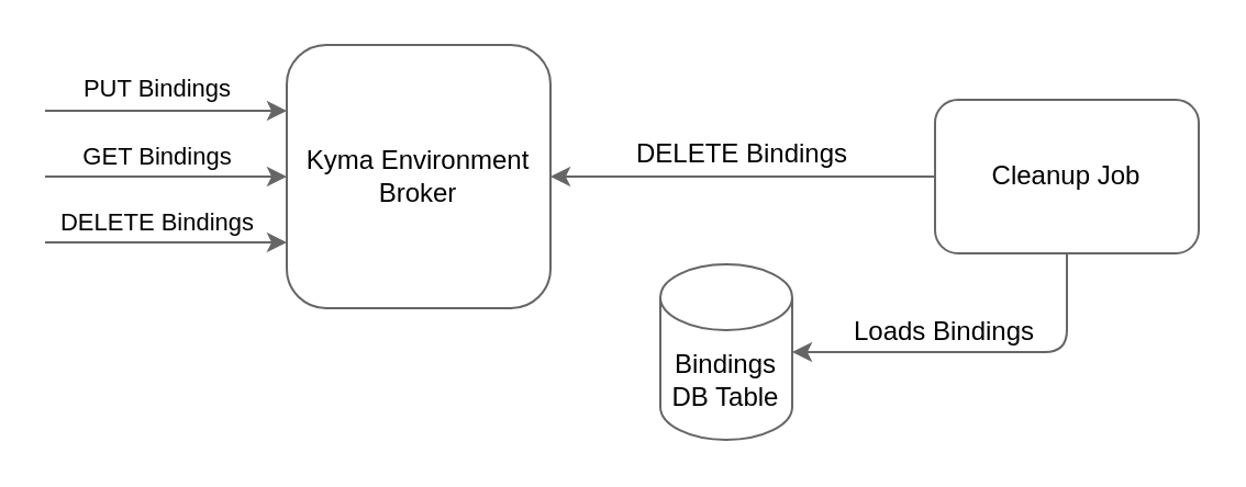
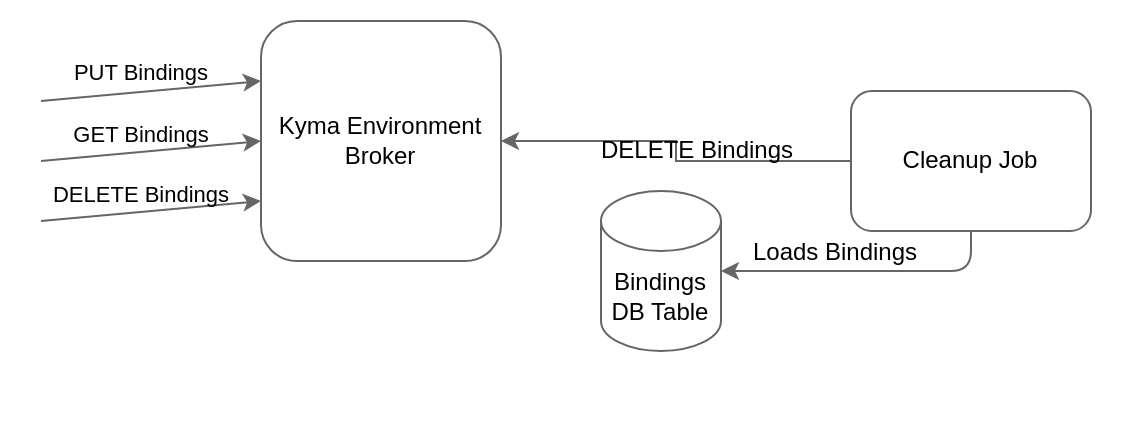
- <mxCell id="2" value="Kyma Environment Broker" style="rounded=1;whiteSpace=wrap;html=1;labelBackgroundColor=none;fillColor=#ffffff;strokeColor=#666666;fontColor=#000000;" vertex="1" parent="1"><mxGeometry x="130" y="20" width="120" height="120" as="geometry" /></mxCell>
+ <mxCell id="2" value="Kyma Environment Broker" style="rounded=1;whiteSpace=wrap;html=1;labelBackgroundColor=none;fillColor=#ffffff;strokeColor=#666666;fontColor=#000000;" vertex="1" parent="1"><mxGeometry x="130" y="10" width="120" height="120" as="geometry" /></mxCell>
- <mxCell id="5" value="Bindings DB Table" style="shape=cylinder3;whiteSpace=wrap;html=1;boundedLbl=1;backgroundOutline=1;size=15;strokeColor=#666666;fillColor=#ffffff;fontColor=#000000;" vertex="1" parent="1"><mxGeometry x="300" y="120" width="60" height="80" as="geometry" /></mxCell>
+ <mxCell id="5" value="Bindings DB Table" style="shape=cylinder3;whiteSpace=wrap;html=1;boundedLbl=1;backgroundOutline=1;size=15;strokeColor=#666666;fillColor=#ffffff;fontColor=#000000;" vertex="1" parent="1"><mxGeometry x="300" y="95" width="60" height="80" as="geometry" /></mxCell>
